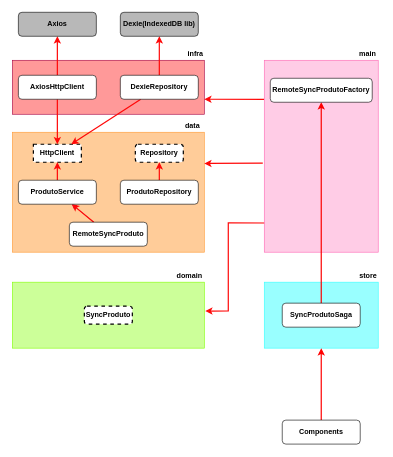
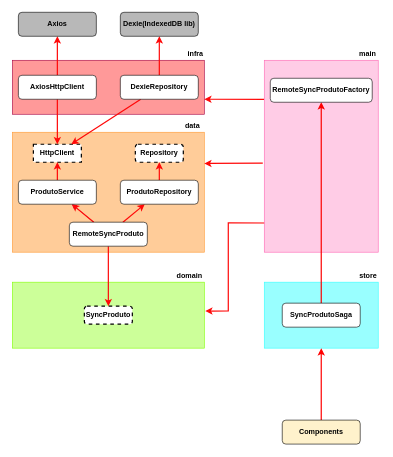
+ <mxCell id="19" style="edgeStyle=none;html=1;fontColor=#000000;fillColor=#d80073;strokeColor=#FF0808;strokeWidth=2;" parent="1" source="20" target="37" edge="1"><mxGeometry relative="1" as="geometry" /></mxCell>
+ <mxCell id="16" style="edgeStyle=none;html=1;fillColor=#d80073;strokeColor=#FF0808;strokeWidth=2;" parent="1" source="20" target="15" edge="1"><mxGeometry relative="1" as="geometry" /></mxCell>
- <mxCell id="39" value="Components" style="rounded=1;whiteSpace=wrap;html=1;fontStyle=1;fontColor=#000000;fillColor=#FFFFFF;strokeColor=#000000;" vertex="1" parent="1"><mxGeometry x="470" y="700" width="130" height="40" as="geometry" /></mxCell>
+ <mxCell id="39" value="Components" style="rounded=1;whiteSpace=wrap;html=1;fontStyle=1;fontColor=#000000;fillColor=#fff2cc;strokeColor=#000000;" vertex="1" parent="1"><mxGeometry x="470" y="700" width="130" height="40" as="geometry" /></mxCell>
